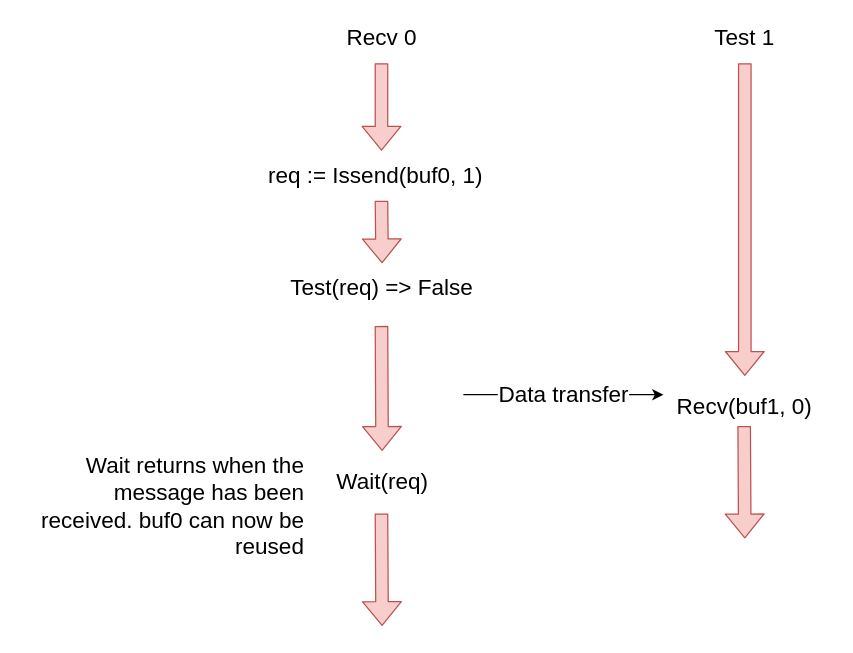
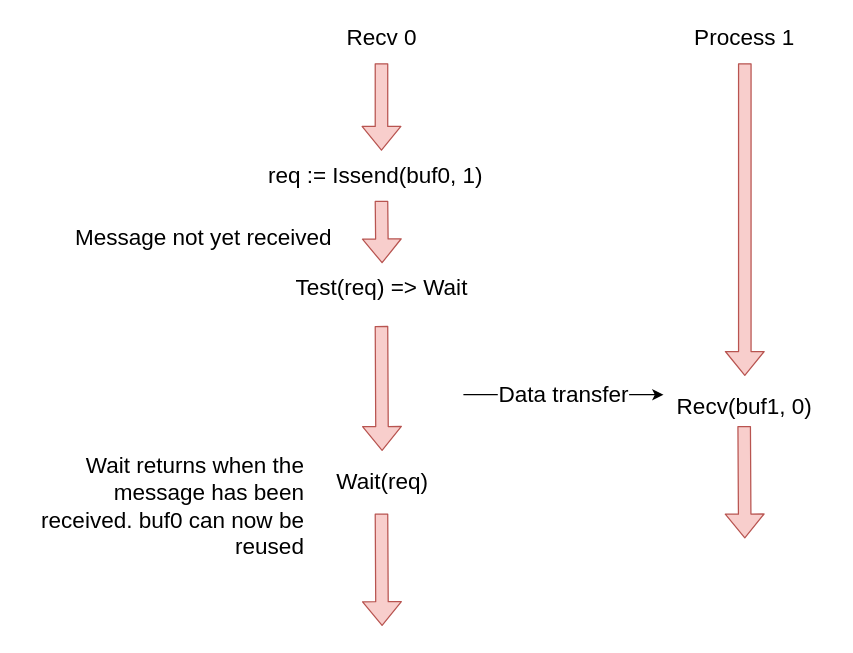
- <mxCell id="6" value="Test 1" style="text;html=1;strokeColor=none;fillColor=none;align=center;verticalAlign=middle;whiteSpace=wrap;rounded=0;fontSize=18;" parent="1" vertex="1"><mxGeometry x="550" y="20" width="90" height="20" as="geometry" /></mxCell>
+ <mxCell id="6" value="Process 1" style="text;html=1;strokeColor=none;fillColor=none;align=center;verticalAlign=middle;whiteSpace=wrap;rounded=0;fontSize=18;" parent="1" vertex="1"><mxGeometry x="550" y="20" width="90" height="20" as="geometry" /></mxCell>
+ <mxCell id="14" value="Message not yet received" style="text;html=1;strokeColor=none;fillColor=none;align=center;verticalAlign=middle;whiteSpace=wrap;rounded=0;fontSize=18;" vertex="1" parent="1"><mxGeometry x="50" y="180" width="225" height="20" as="geometry" /></mxCell>
- <mxCell id="12" value="Test(req) =&amp;gt; False" style="text;html=1;strokeColor=none;fillColor=none;align=center;verticalAlign=middle;whiteSpace=wrap;rounded=0;fontSize=18;" vertex="1" parent="1"><mxGeometry x="215" y="220" width="180" height="20" as="geometry" /></mxCell>
+ <mxCell id="12" value="Test(req) =&amp;gt; Wait" style="text;html=1;strokeColor=none;fillColor=none;align=center;verticalAlign=middle;whiteSpace=wrap;rounded=0;fontSize=18;" vertex="1" parent="1"><mxGeometry x="215" y="220" width="180" height="20" as="geometry" /></mxCell>
